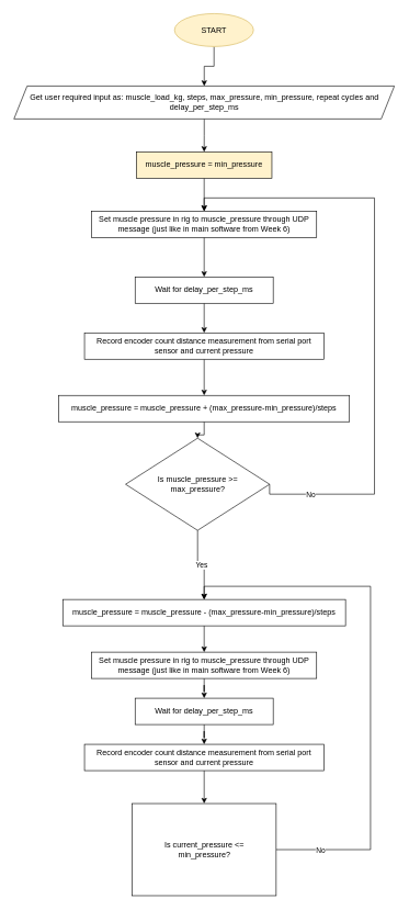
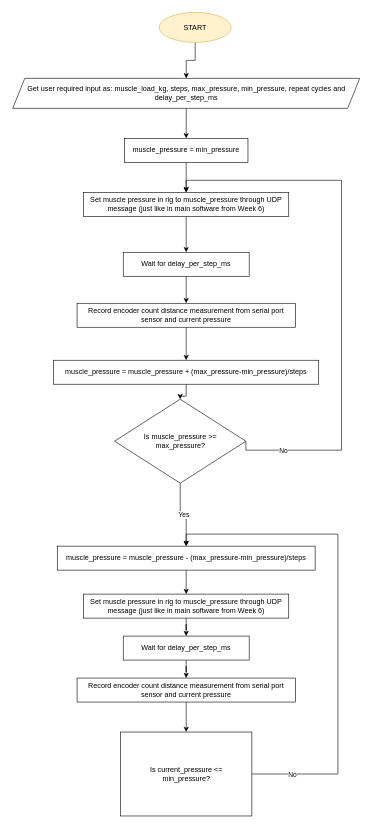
- <mxCell id="7" value="muscle_pressure = min_pressure" style="rounded=0;whiteSpace=wrap;html=1;fillColor=#fff2cc;" vertex="1" parent="1"><mxGeometry x="207" y="230" width="206" height="40" as="geometry" /></mxCell>
+ <mxCell id="7" value="muscle_pressure = min_pressure" style="rounded=0;whiteSpace=wrap;html=1;" vertex="1" parent="1"><mxGeometry x="207" y="230" width="206" height="40" as="geometry" /></mxCell>
